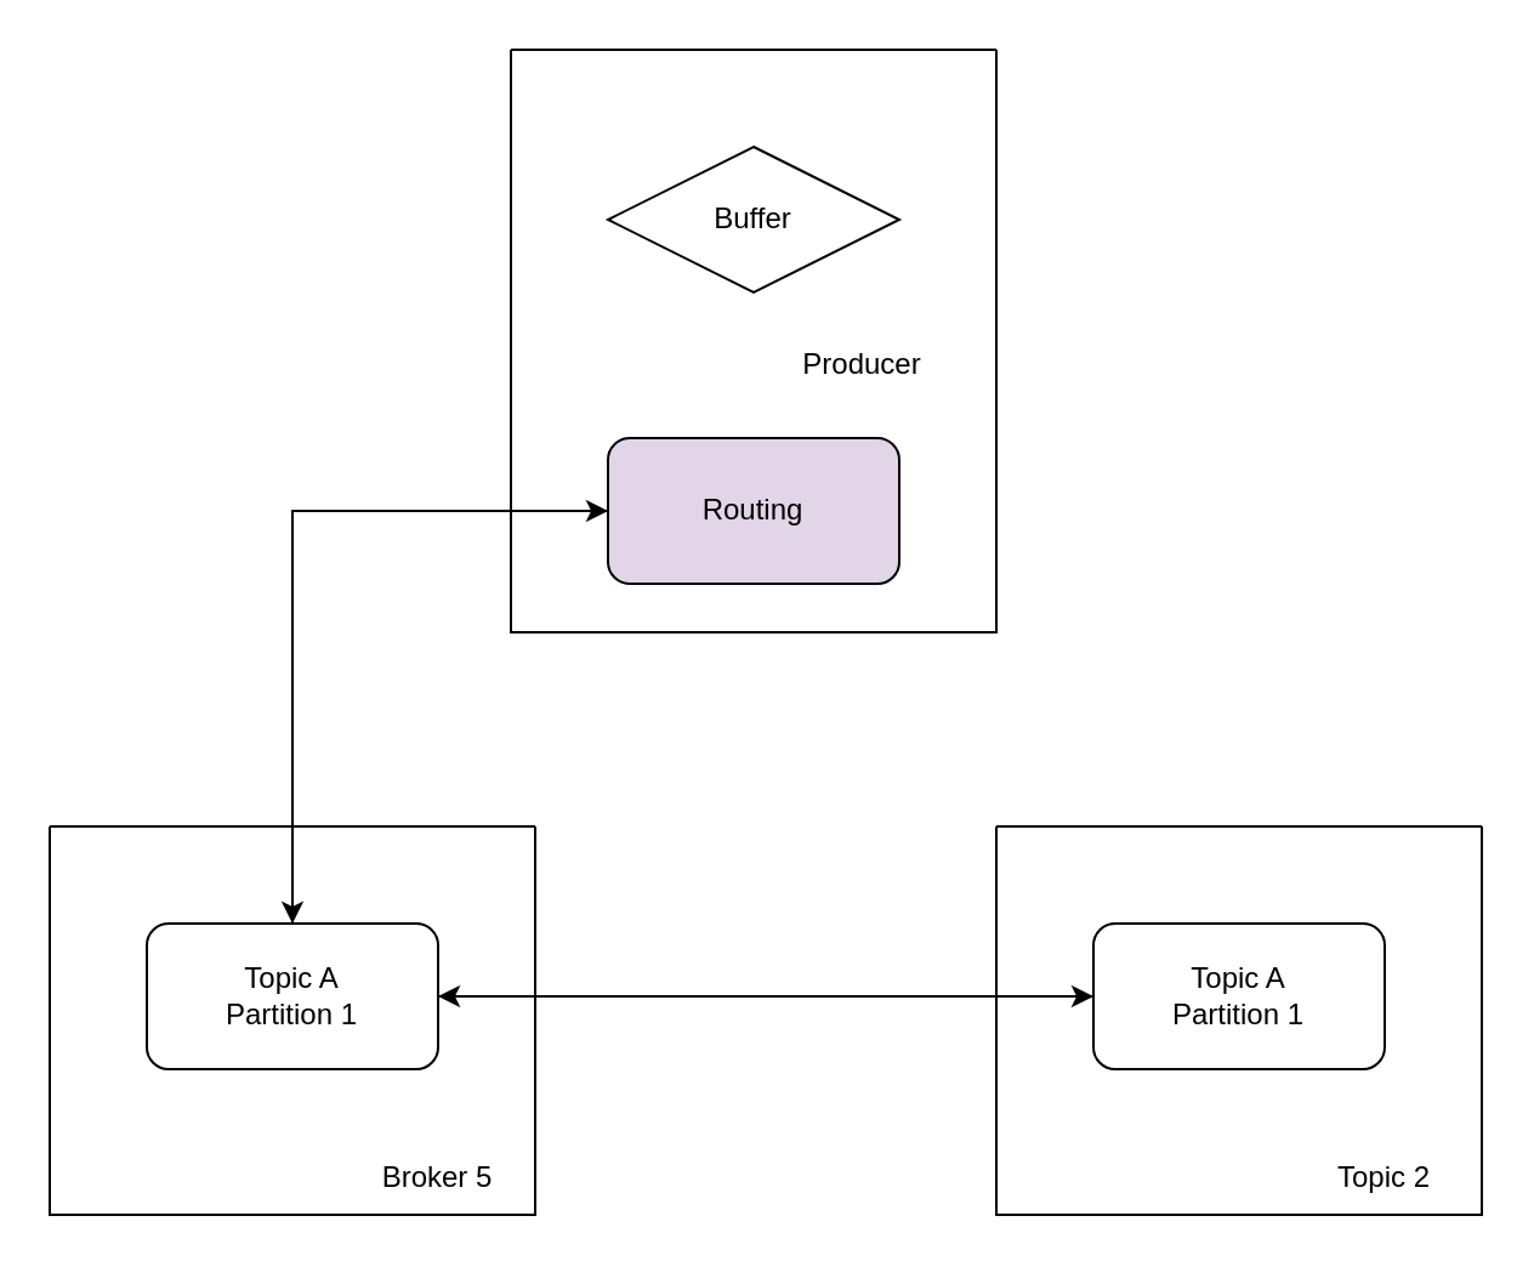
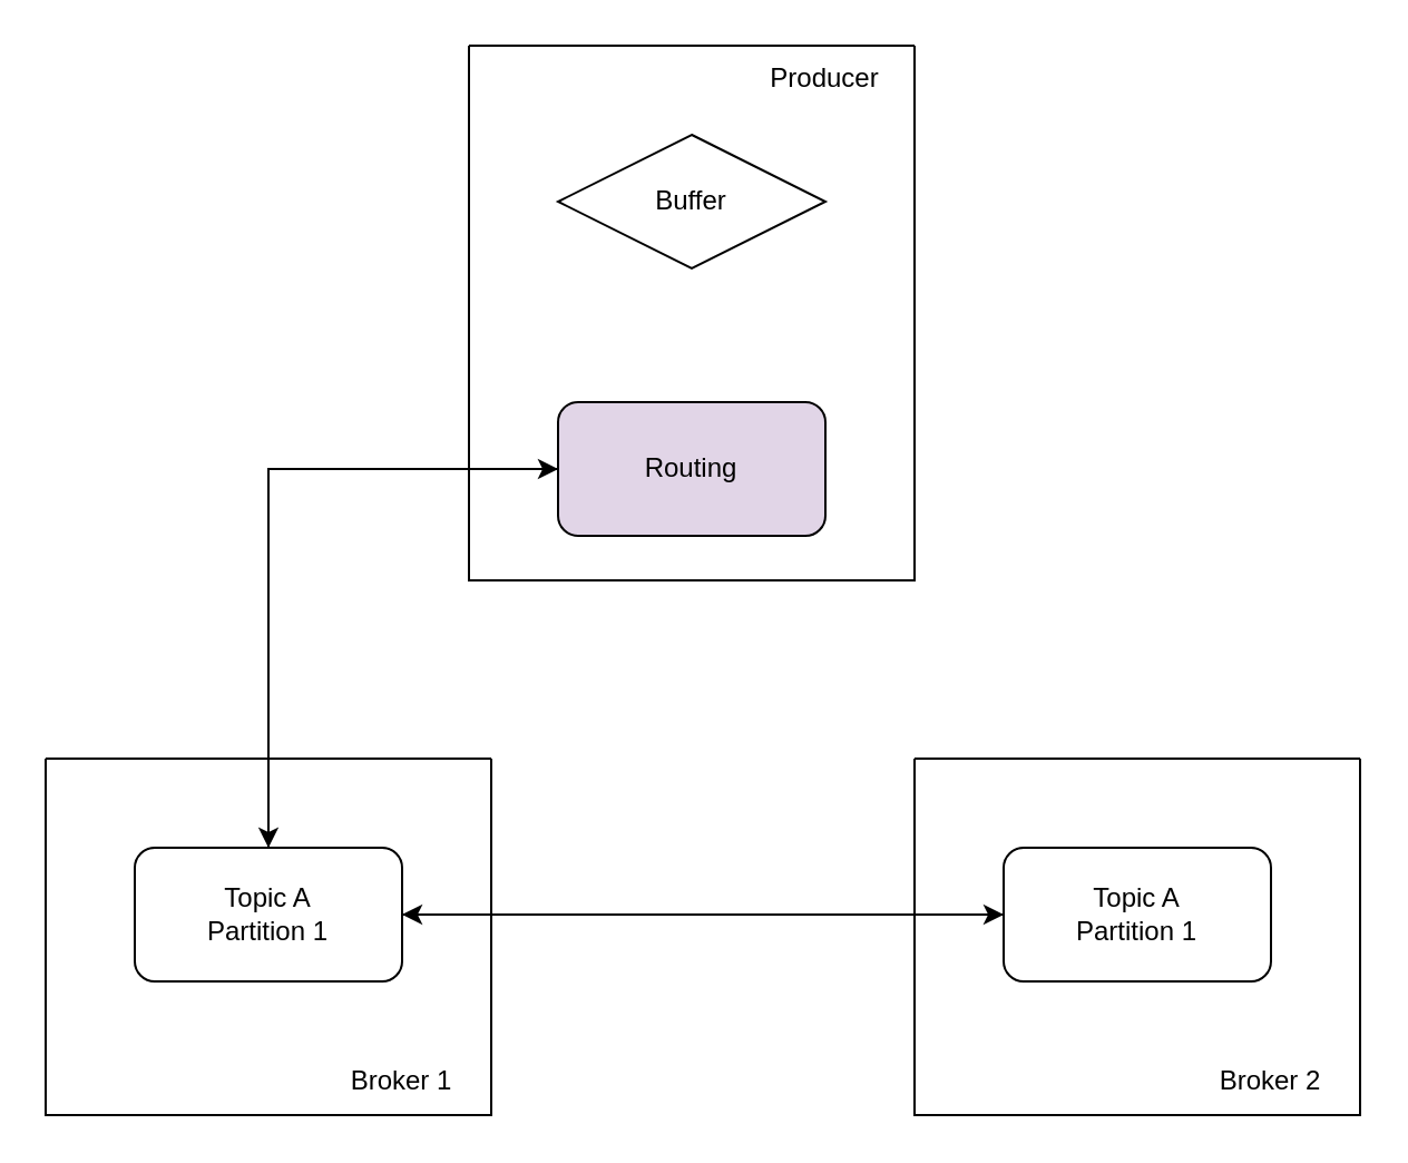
- <mxCell id="5" value="Producer" style="text;html=1;align=center;verticalAlign=middle;whiteSpace=wrap;rounded=0;" parent="2" vertex="1"><mxGeometry x="105" y="115" width="80" height="30" as="geometry" /></mxCell>
+ <mxCell id="5" value="Producer" style="text;html=1;align=center;verticalAlign=middle;whiteSpace=wrap;rounded=0;" parent="2" vertex="1"><mxGeometry x="120" width="80" height="30" as="geometry" /></mxCell>
- <mxCell id="11" value="Broker 5" style="text;html=1;align=center;verticalAlign=middle;whiteSpace=wrap;rounded=0;" vertex="1" parent="9"><mxGeometry x="120" y="130" width="80" height="30" as="geometry" /></mxCell>
+ <mxCell id="11" value="Broker 1" style="text;html=1;align=center;verticalAlign=middle;whiteSpace=wrap;rounded=0;" vertex="1" parent="9"><mxGeometry x="120" y="130" width="80" height="30" as="geometry" /></mxCell>
- <mxCell id="8" value="Topic 2" style="text;html=1;align=center;verticalAlign=middle;whiteSpace=wrap;rounded=0;" vertex="1" parent="6"><mxGeometry x="120" y="130" width="80" height="30" as="geometry" /></mxCell>
+ <mxCell id="8" value="Broker 2" style="text;html=1;align=center;verticalAlign=middle;whiteSpace=wrap;rounded=0;" vertex="1" parent="6"><mxGeometry x="120" y="130" width="80" height="30" as="geometry" /></mxCell>
